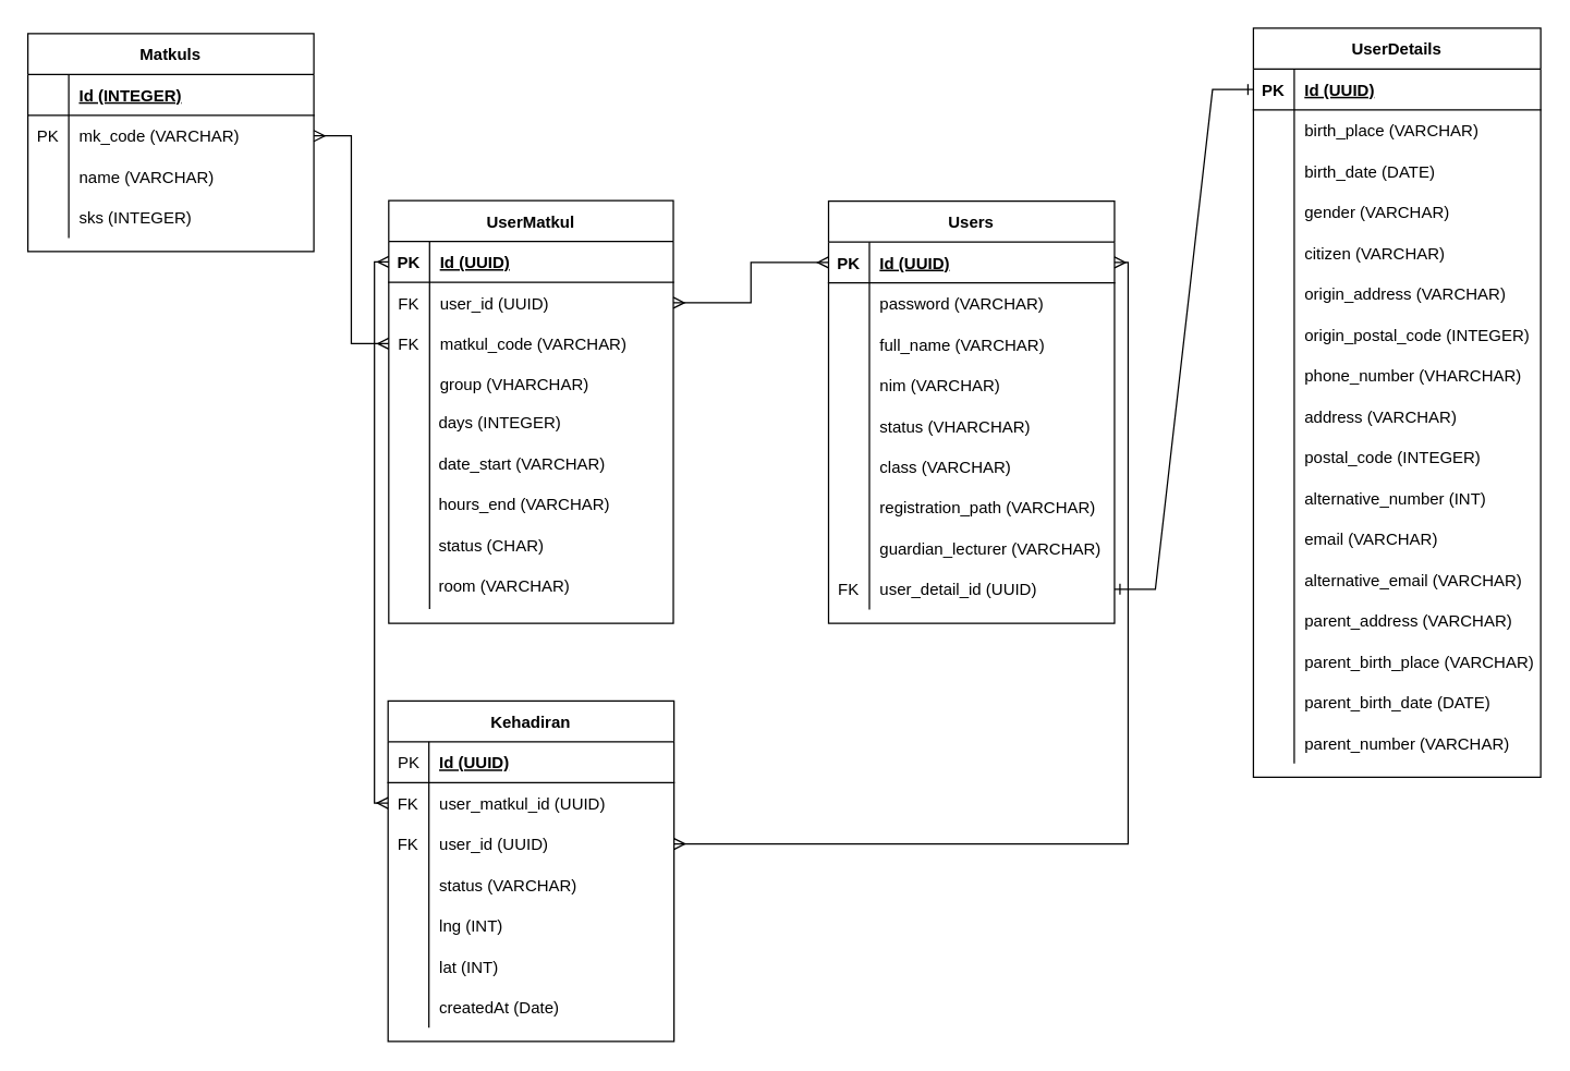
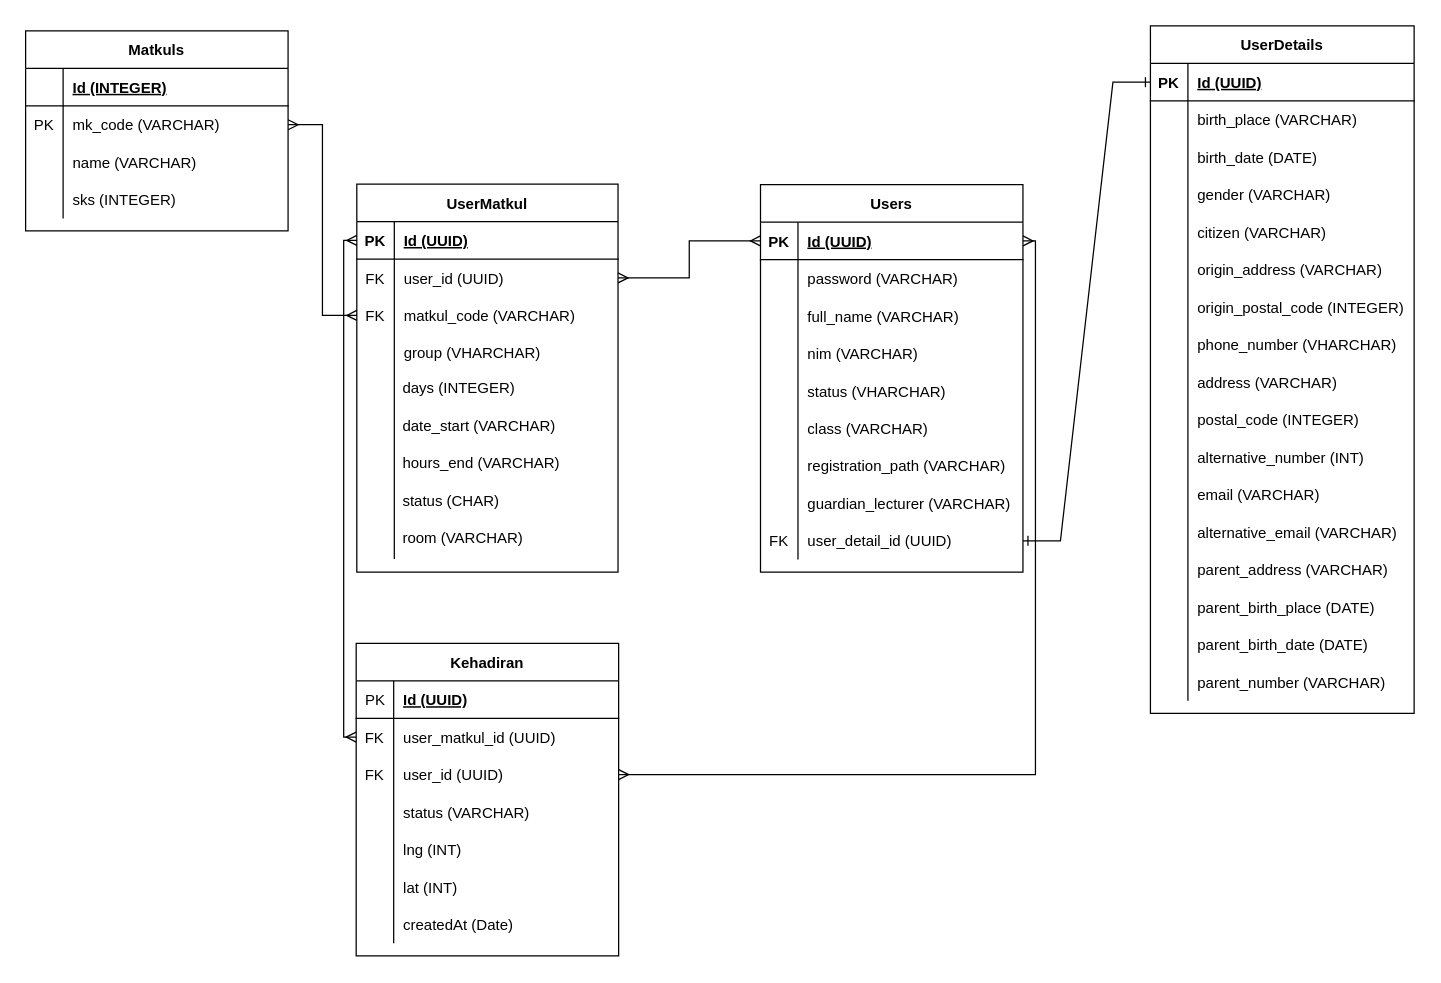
- <mxCell id="75" value="parent_birth_place (VARCHAR)" style="shape=partialRectangle;connectable=0;fillColor=none;top=0;left=0;bottom=0;right=0;align=left;spacingLeft=6;overflow=hidden;" parent="73" vertex="1"><mxGeometry x="30" width="181" height="30" as="geometry"><mxRectangle width="181" height="30" as="alternateBounds" /></mxGeometry></mxCell>
+ <mxCell id="75" value="parent_birth_place (DATE)" style="shape=partialRectangle;connectable=0;fillColor=none;top=0;left=0;bottom=0;right=0;align=left;spacingLeft=6;overflow=hidden;" parent="73" vertex="1"><mxGeometry x="30" width="181" height="30" as="geometry"><mxRectangle width="181" height="30" as="alternateBounds" /></mxGeometry></mxCell>
